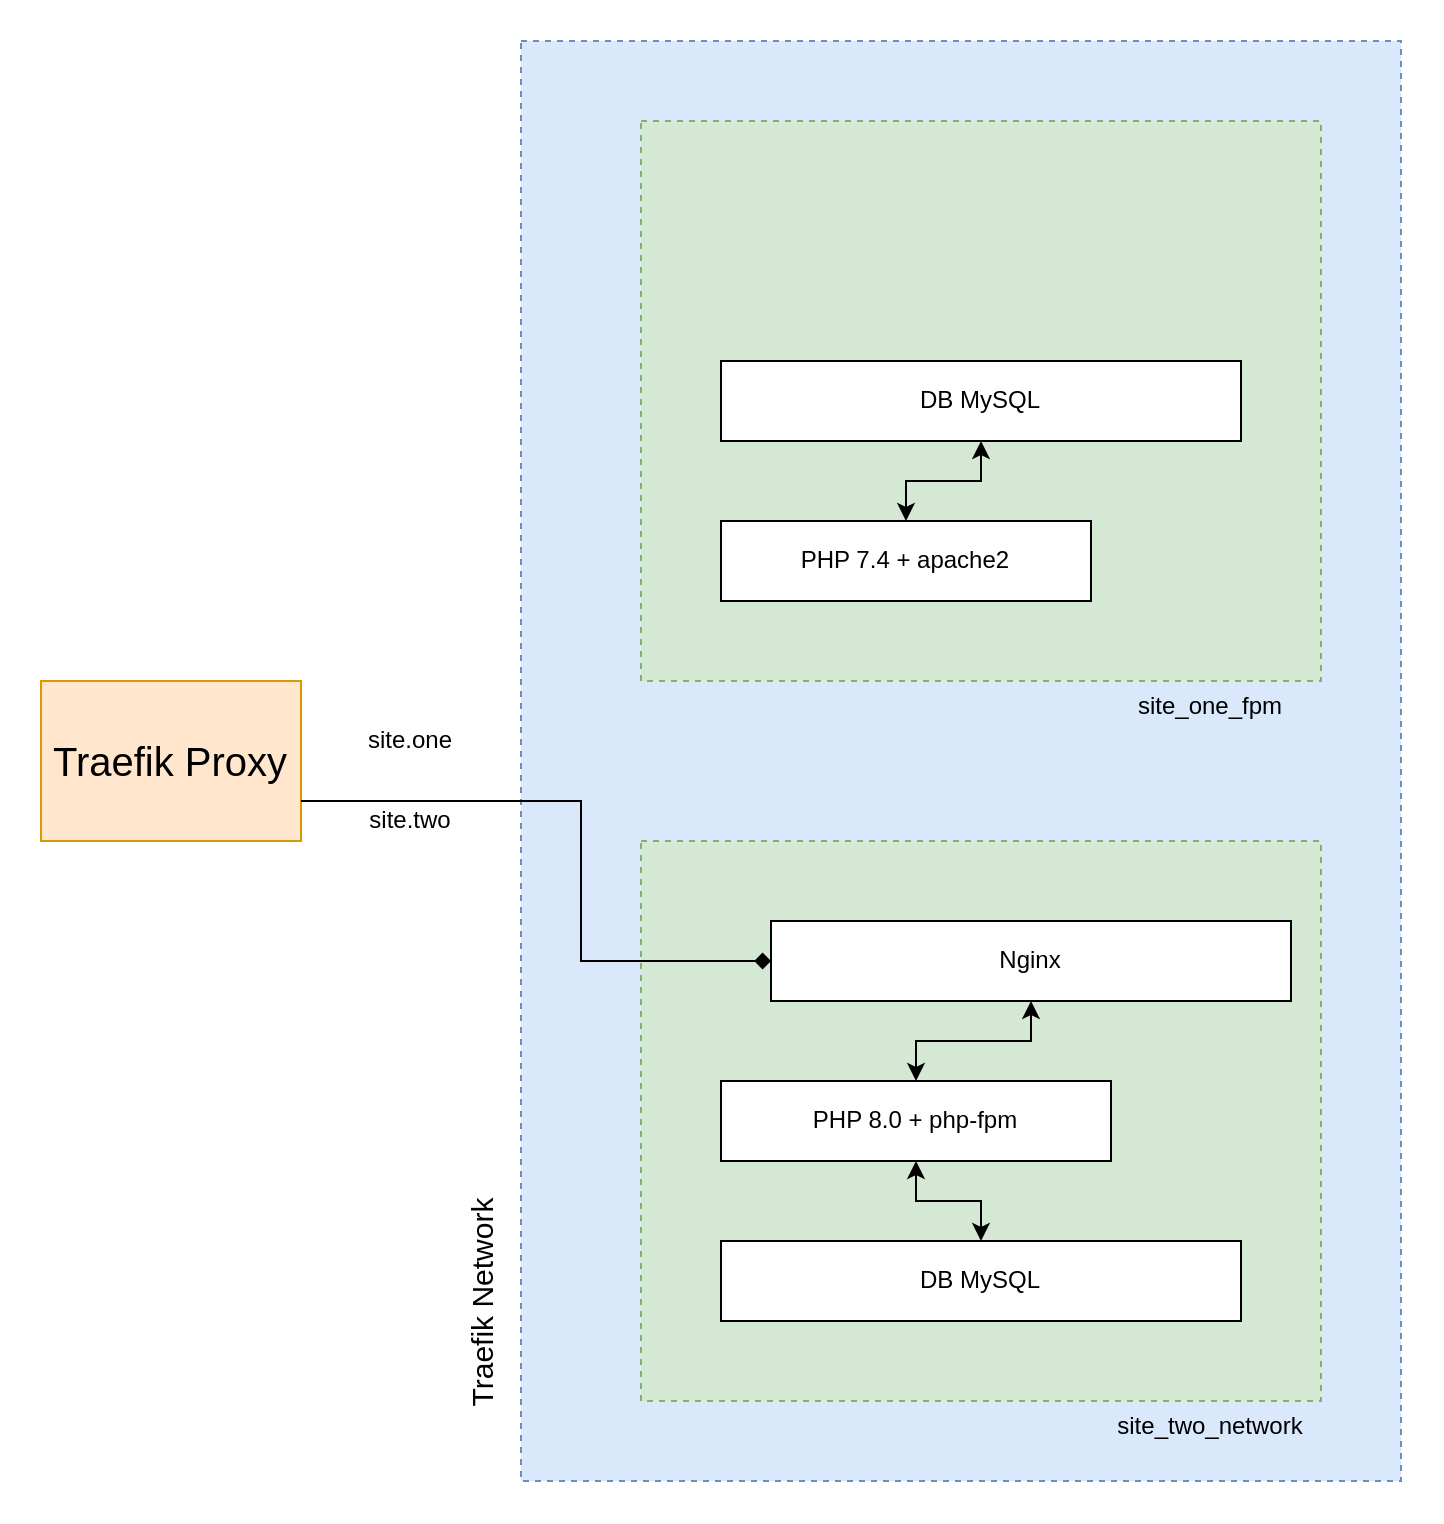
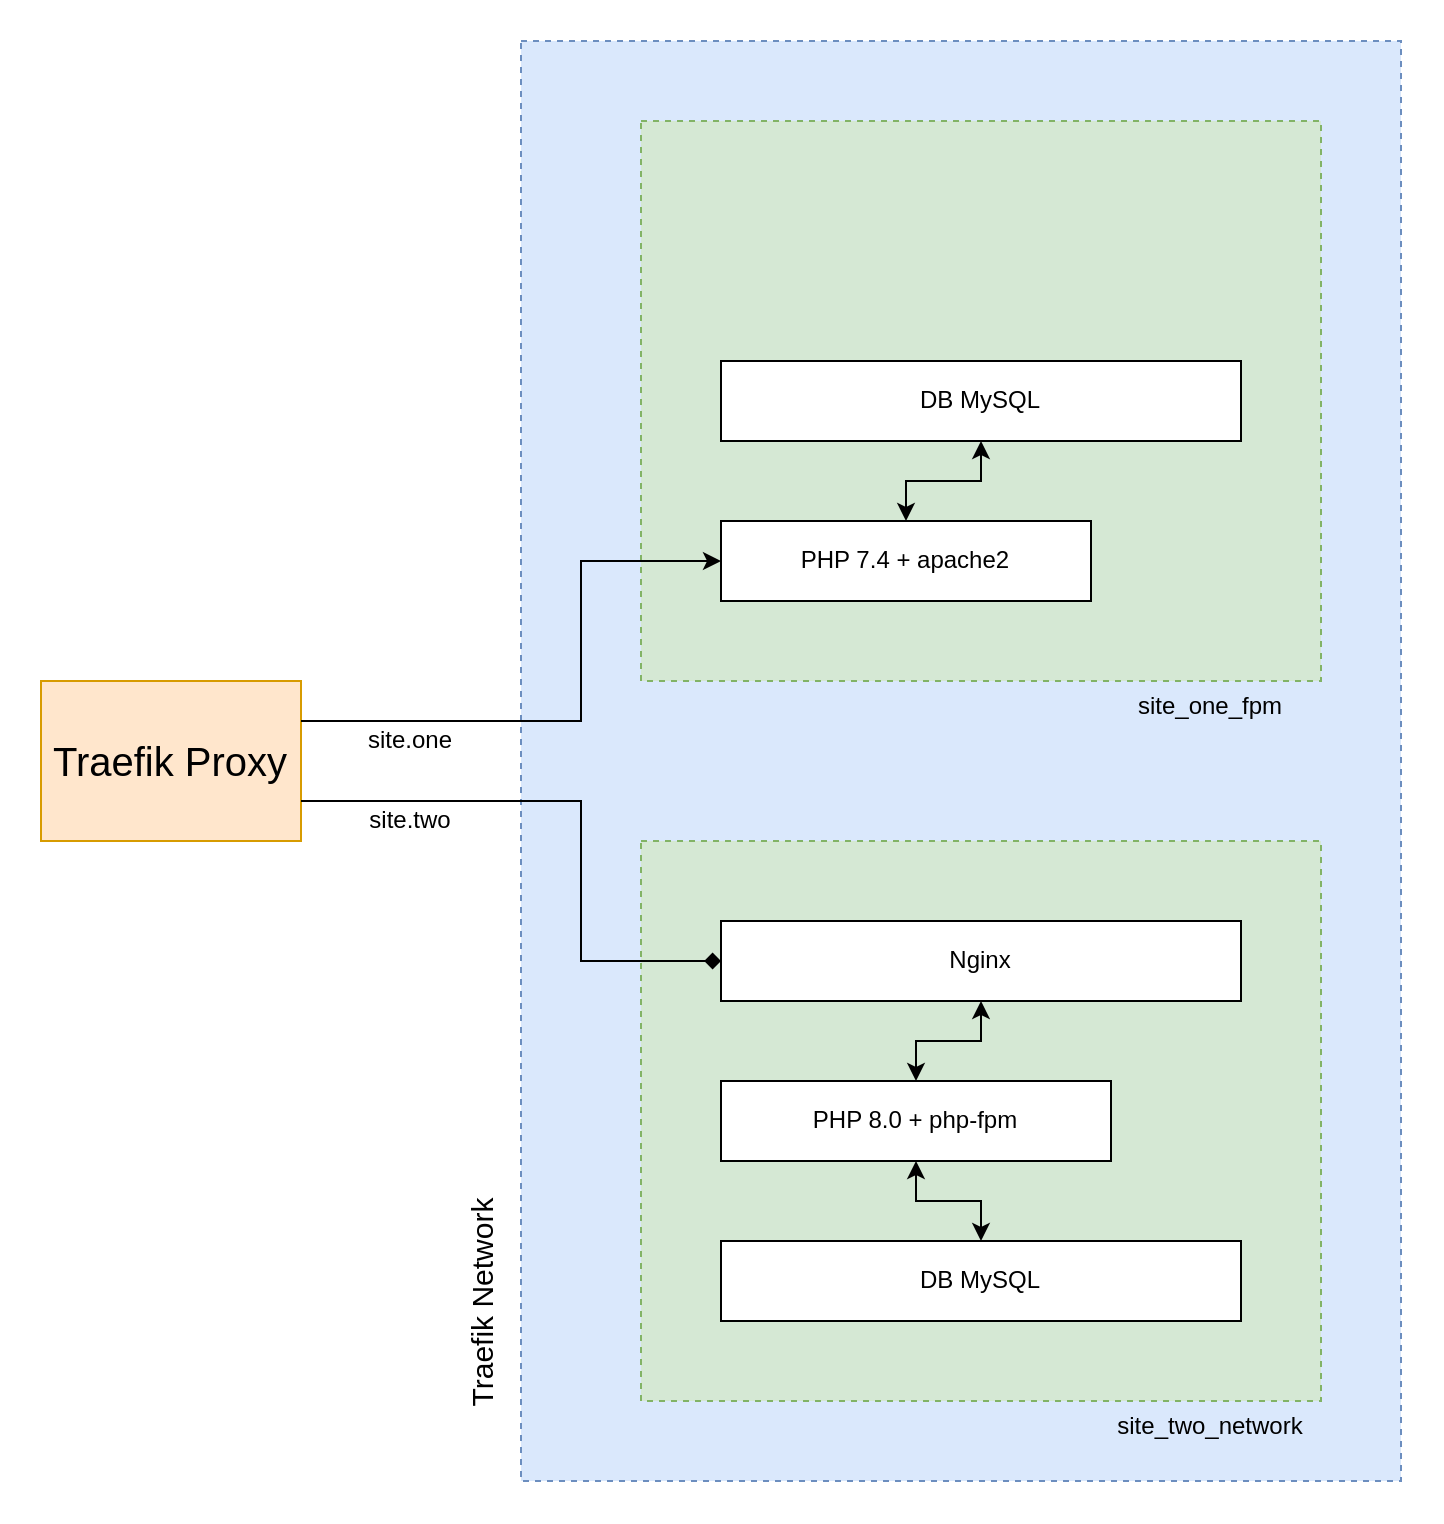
+ <mxCell id="18" style="edgeStyle=orthogonalEdgeStyle;rounded=0;orthogonalLoop=1;jettySize=auto;html=1;exitX=1;exitY=0.25;exitDx=0;exitDy=0;entryX=0;entryY=0.5;entryDx=0;entryDy=0;" parent="1" source="4" target="11" edge="1"><mxGeometry relative="1" as="geometry"><mxPoint x="360" y="280" as="targetPoint" /><Array as="points"><mxPoint x="290" y="360" /><mxPoint x="290" y="280" /><mxPoint x="360" y="280" /></Array></mxGeometry></mxCell>
- <mxCell id="13" value="Nginx" style="rounded=0;whiteSpace=wrap;html=1;verticalAlign=middle;" parent="1" vertex="1"><mxGeometry x="385" y="460" width="260" height="40" as="geometry" /></mxCell>
+ <mxCell id="13" value="Nginx" style="rounded=0;whiteSpace=wrap;html=1;verticalAlign=middle;" parent="1" vertex="1"><mxGeometry x="360" y="460" width="260" height="40" as="geometry" /></mxCell>
